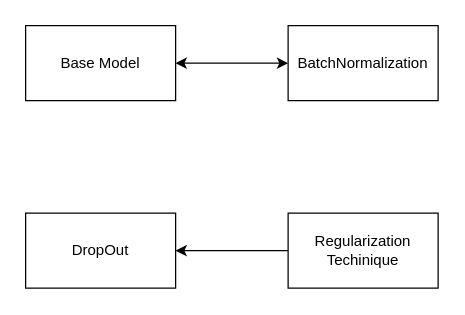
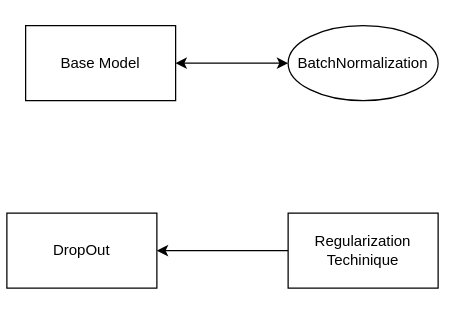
- <mxCell id="3" value="BatchNormalization" style="rounded=0;whiteSpace=wrap;html=1;" parent="1" vertex="1"><mxGeometry x="230" y="20" width="120" height="60" as="geometry" /></mxCell>
+ <mxCell id="3" value="BatchNormalization" style="ellipse;whiteSpace=wrap;html=1;" parent="1" vertex="1"><mxGeometry x="230" y="20" width="120" height="60" as="geometry" /></mxCell>
- <mxCell id="6" value="DropOut" style="rounded=0;whiteSpace=wrap;html=1;" parent="1" vertex="1"><mxGeometry x="20" y="170" width="120" height="60" as="geometry" /></mxCell>
+ <mxCell id="6" value="DropOut" style="rounded=0;whiteSpace=wrap;html=1;" parent="1" vertex="1"><mxGeometry x="5" y="170" width="120" height="60" as="geometry" /></mxCell>
